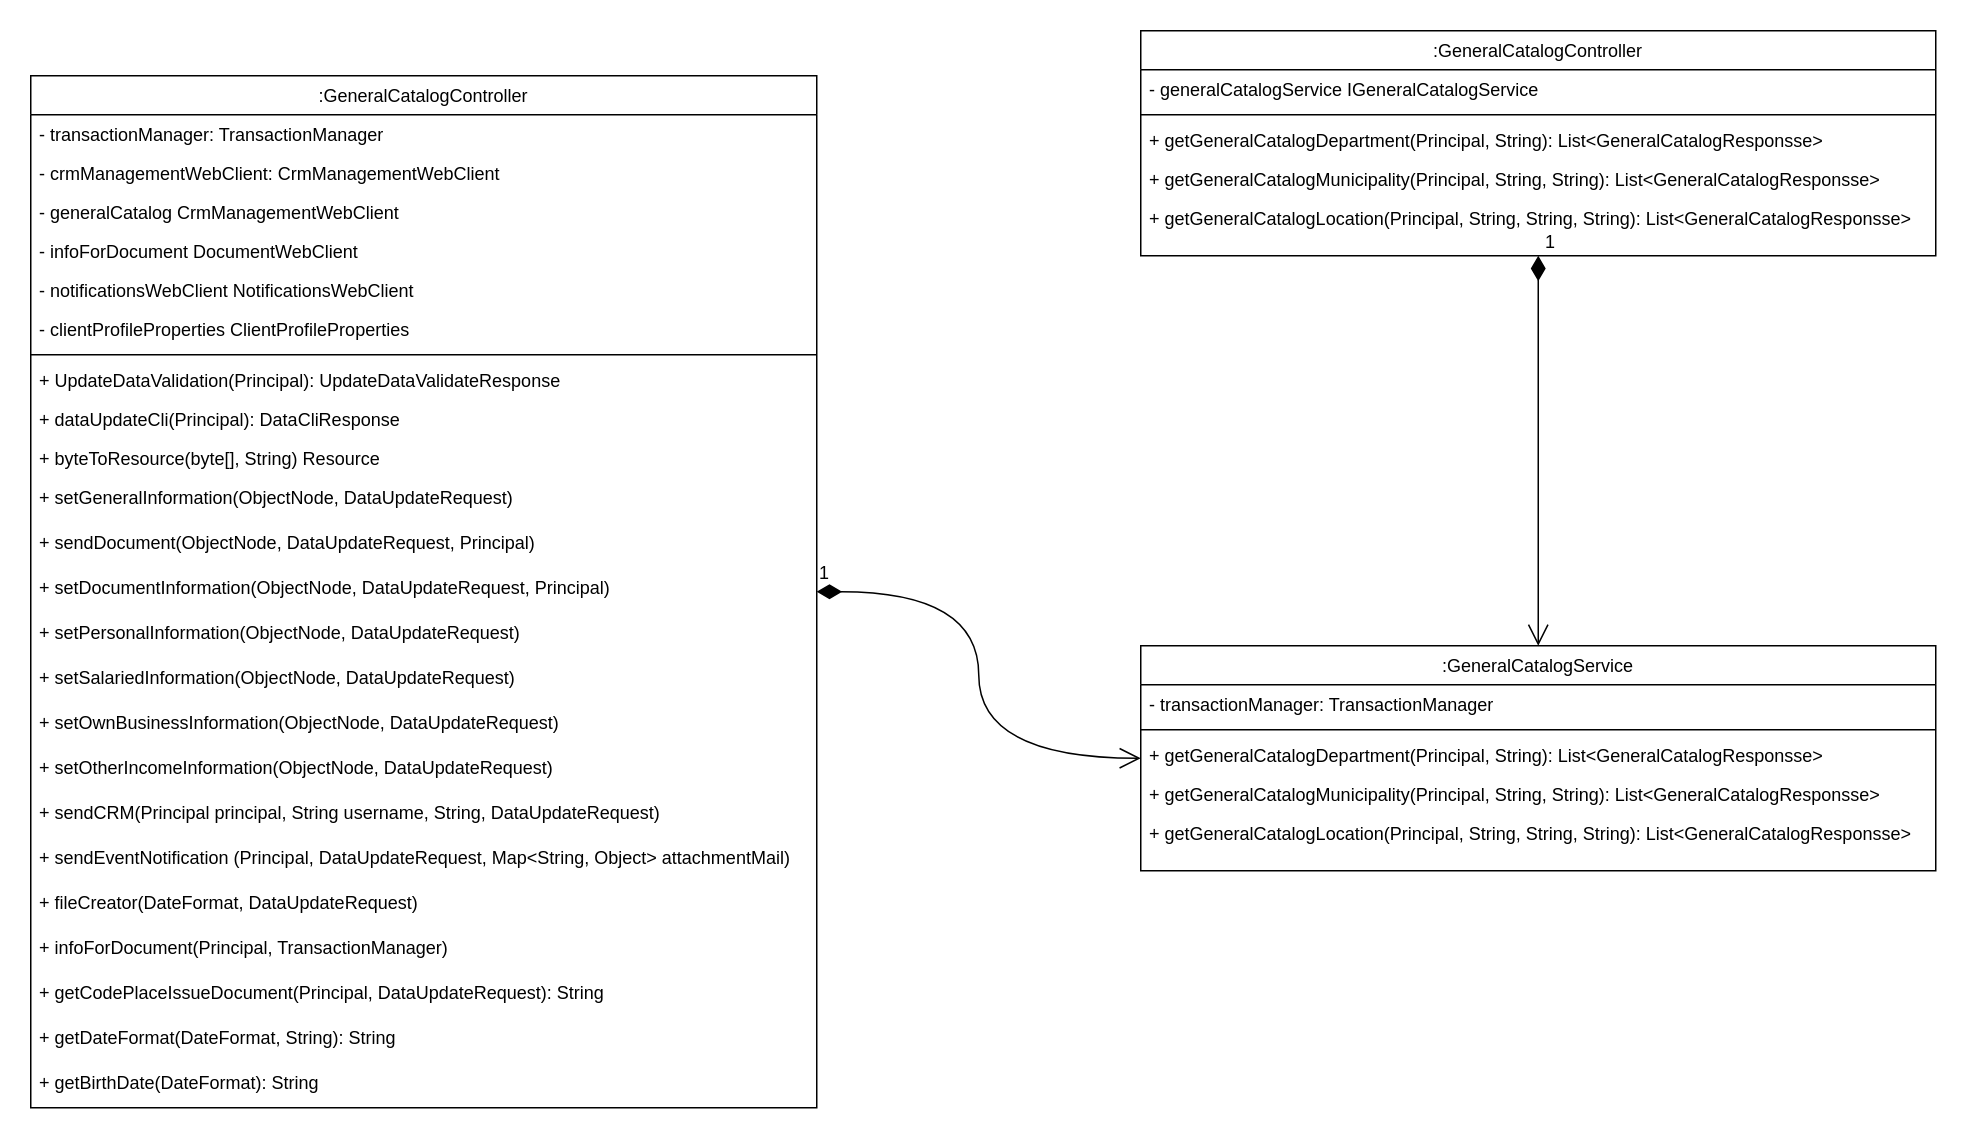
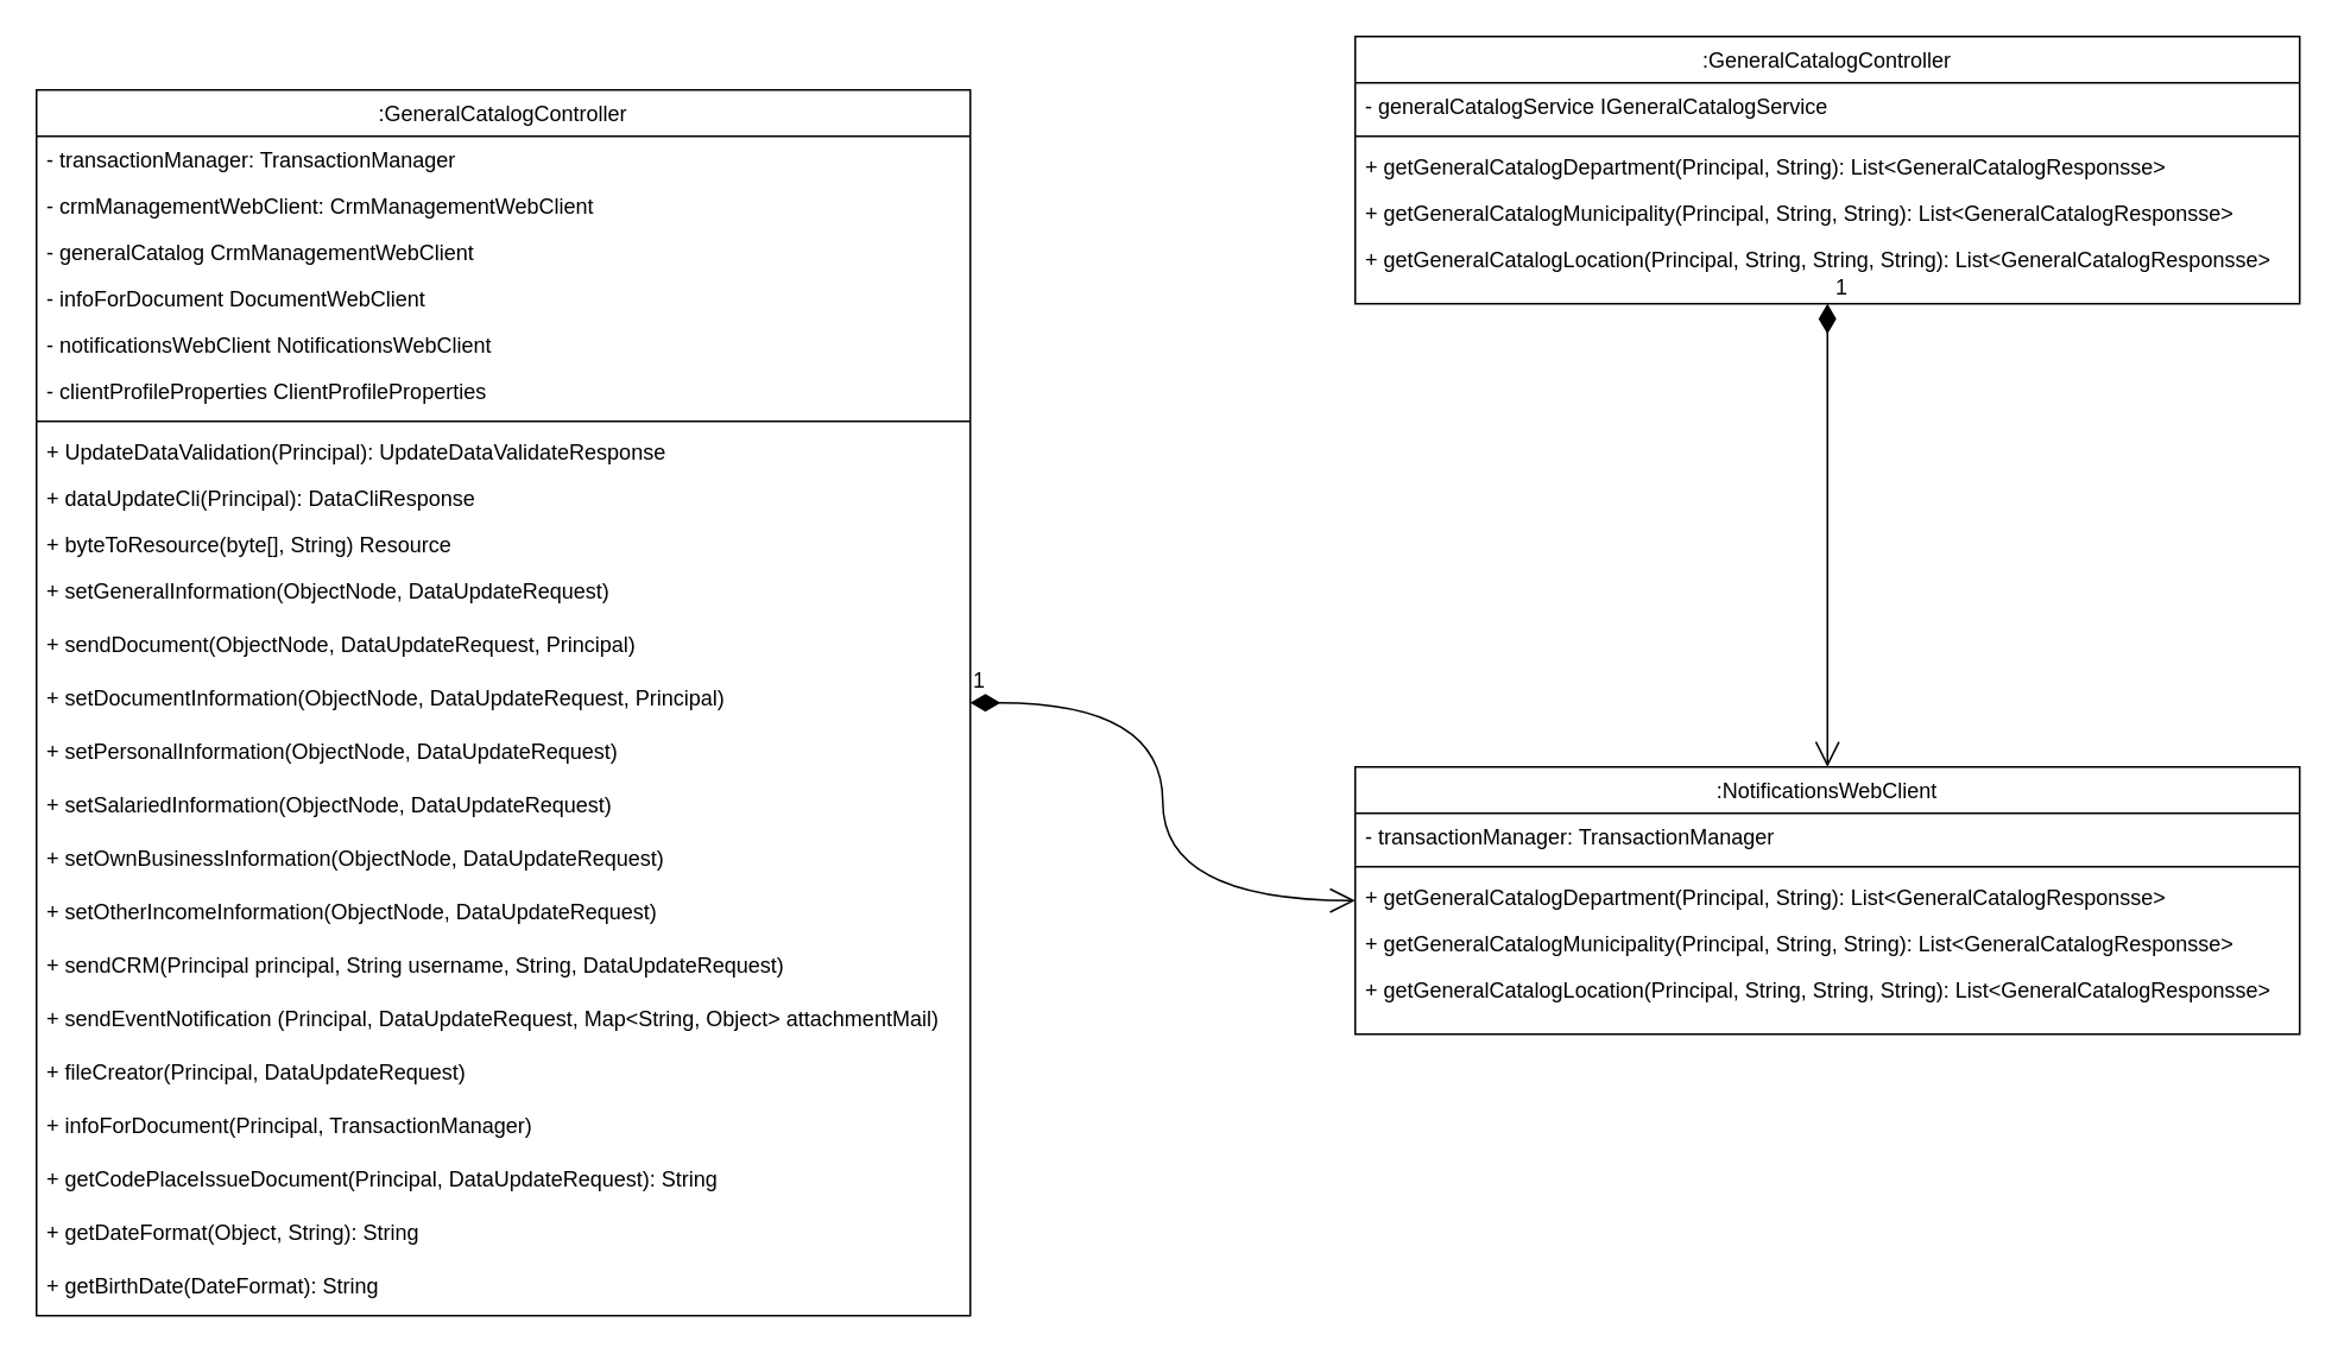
- <mxCell id="33" value=":GeneralCatalogService" style="swimlane;fontStyle=0;align=center;verticalAlign=top;childLayout=stackLayout;horizontal=1;startSize=26;horizontalStack=0;resizeParent=1;resizeLast=0;collapsible=1;marginBottom=0;rounded=0;shadow=0;strokeWidth=1;" parent="1" vertex="1"><mxGeometry x="760" y="430" width="530" height="150" as="geometry"><mxRectangle x="550" y="140" width="160" height="26" as="alternateBounds" /></mxGeometry></mxCell>
+ <mxCell id="33" value=":NotificationsWebClient" style="swimlane;fontStyle=0;align=center;verticalAlign=top;childLayout=stackLayout;horizontal=1;startSize=26;horizontalStack=0;resizeParent=1;resizeLast=0;collapsible=1;marginBottom=0;rounded=0;shadow=0;strokeWidth=1;" parent="1" vertex="1"><mxGeometry x="760" y="430" width="530" height="150" as="geometry"><mxRectangle x="550" y="140" width="160" height="26" as="alternateBounds" /></mxGeometry></mxCell>
- <mxCell id="28" value="+ fileCreator(DateFormat, DataUpdateRequest)" style="text;align=left;verticalAlign=top;spacingLeft=4;spacingRight=4;overflow=hidden;rotatable=0;points=[[0,0.5],[1,0.5]];portConstraint=eastwest;" vertex="1" parent="8"><mxGeometry y="538" width="524" height="30" as="geometry" /></mxCell>
+ <mxCell id="28" value="+ fileCreator(Principal, DataUpdateRequest)" style="text;align=left;verticalAlign=top;spacingLeft=4;spacingRight=4;overflow=hidden;rotatable=0;points=[[0,0.5],[1,0.5]];portConstraint=eastwest;" vertex="1" parent="8"><mxGeometry y="538" width="524" height="30" as="geometry" /></mxCell>
- <mxCell id="31" value="+ getDateFormat(DateFormat, String): String" style="text;align=left;verticalAlign=top;spacingLeft=4;spacingRight=4;overflow=hidden;rotatable=0;points=[[0,0.5],[1,0.5]];portConstraint=eastwest;" parent="8" vertex="1"><mxGeometry y="628" width="524" height="30" as="geometry" /></mxCell>
+ <mxCell id="31" value="+ getDateFormat(Object, String): String" style="text;align=left;verticalAlign=top;spacingLeft=4;spacingRight=4;overflow=hidden;rotatable=0;points=[[0,0.5],[1,0.5]];portConstraint=eastwest;" parent="8" vertex="1"><mxGeometry y="628" width="524" height="30" as="geometry" /></mxCell>
